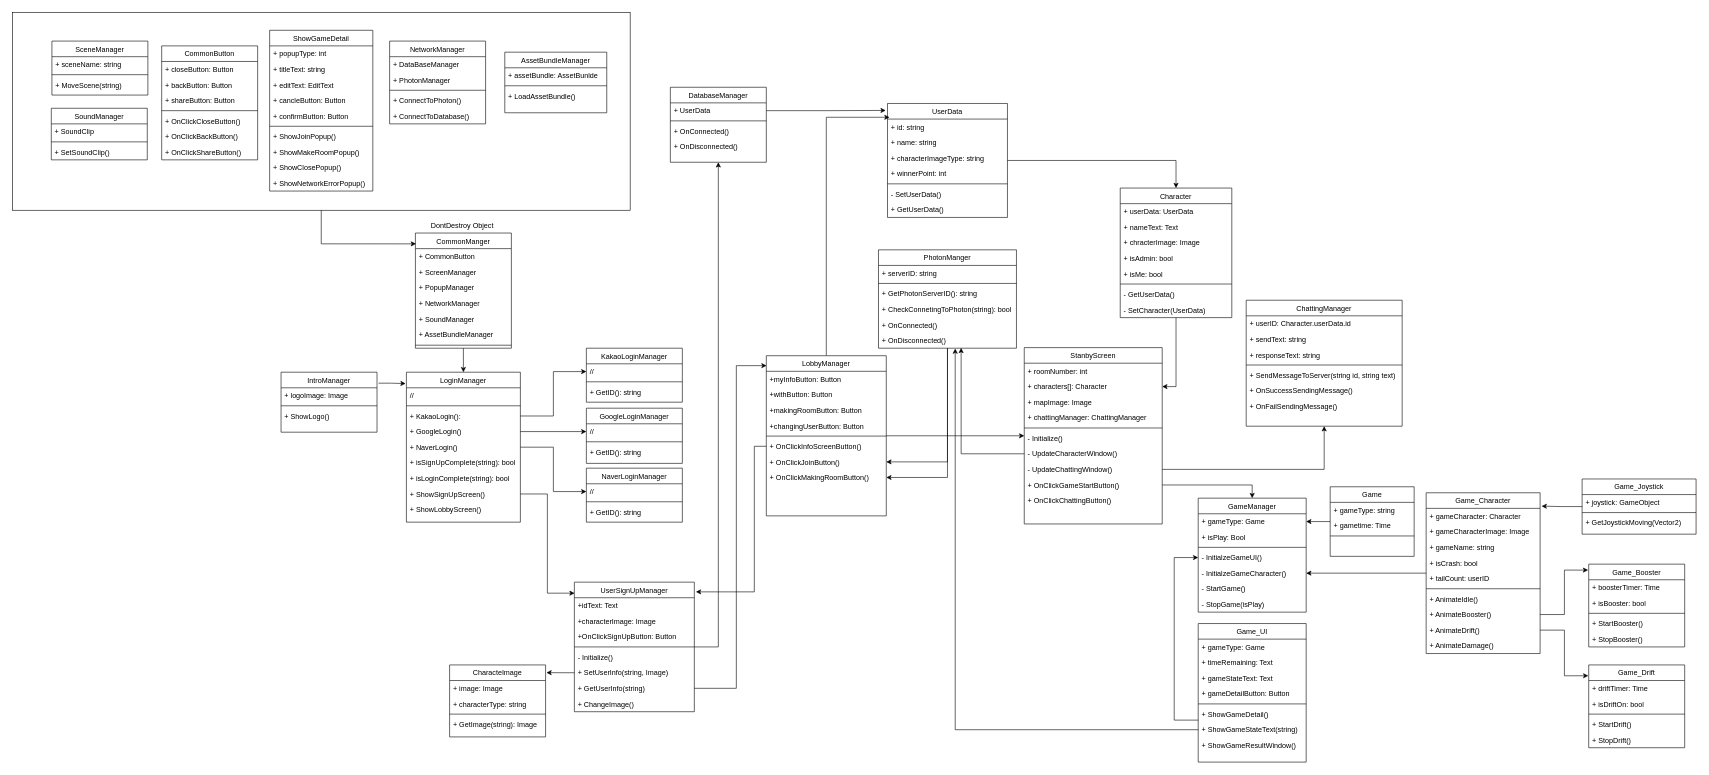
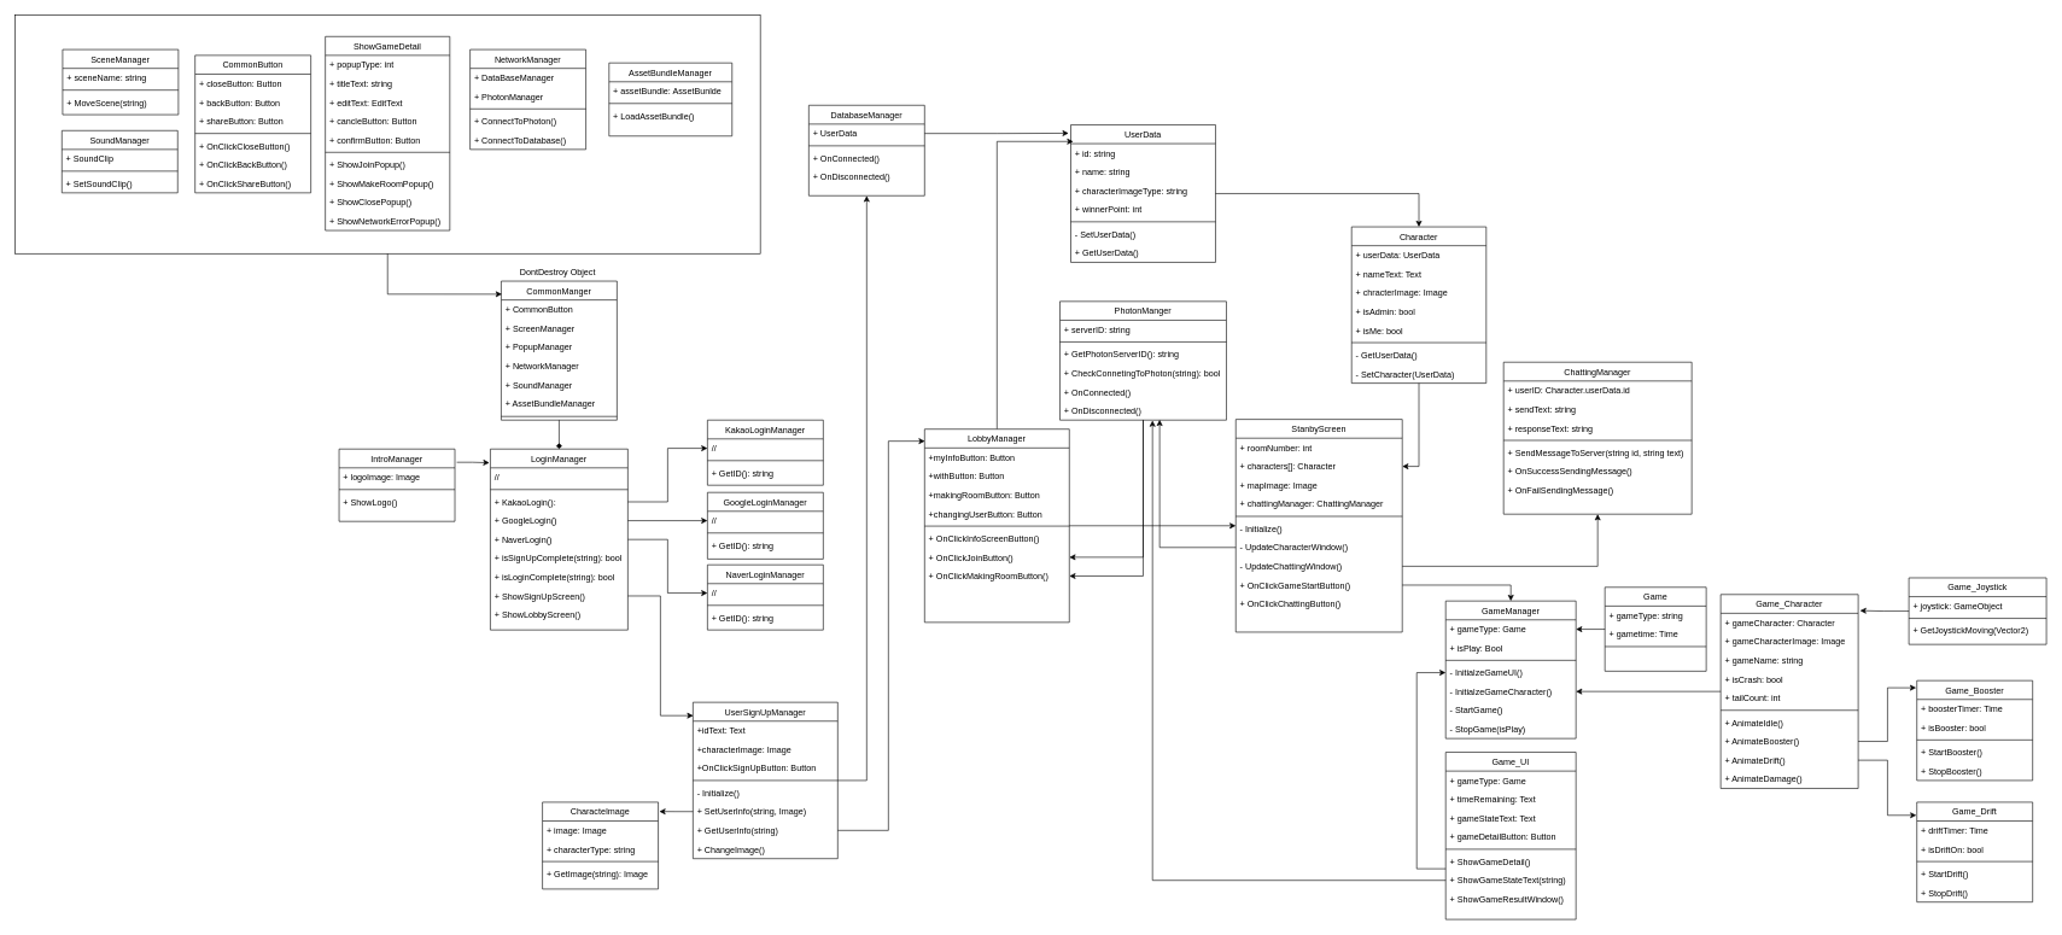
- <mxCell id="83" style="edgeStyle=orthogonalEdgeStyle;rounded=0;orthogonalLoop=1;jettySize=auto;html=1;entryX=0.5;entryY=0;entryDx=0;entryDy=0;exitX=0.5;exitY=1;exitDx=0;exitDy=0;" parent="1" source="136" target="25" edge="1"><mxGeometry relative="1" as="geometry" /></mxCell>
+ <mxCell id="83" style="edgeStyle=orthogonalEdgeStyle;rounded=0;orthogonalLoop=1;jettySize=auto;html=1;entryX=0.5;entryY=0;entryDx=0;entryDy=0;exitX=0.5;exitY=1;exitDx=0;exitDy=0;endArrow=diamond;" parent="1" source="136" target="25" edge="1"><mxGeometry relative="1" as="geometry" /></mxCell>
- <mxCell id="183" style="edgeStyle=orthogonalEdgeStyle;rounded=0;orthogonalLoop=1;jettySize=auto;html=1;entryX=1.013;entryY=0.075;entryDx=0;entryDy=0;entryPerimeter=0;" parent="1" source="111" target="115" edge="1"><mxGeometry relative="1" as="geometry"><Array as="points"><mxPoint x="1257" y="744" /><mxPoint x="1257" y="986" /></Array></mxGeometry></mxCell>
- <mxCell id="169" value="+ tailCount: userID" style="text;align=left;verticalAlign=top;spacingLeft=4;spacingRight=4;overflow=hidden;rotatable=0;points=[[0,0.5],[1,0.5]];portConstraint=eastwest;" parent="164" vertex="1"><mxGeometry y="130" width="190" height="26" as="geometry" /></mxCell>
+ <mxCell id="169" value="+ tailCount: int" style="text;align=left;verticalAlign=top;spacingLeft=4;spacingRight=4;overflow=hidden;rotatable=0;points=[[0,0.5],[1,0.5]];portConstraint=eastwest;" parent="164" vertex="1"><mxGeometry y="130" width="190" height="26" as="geometry" /></mxCell>
